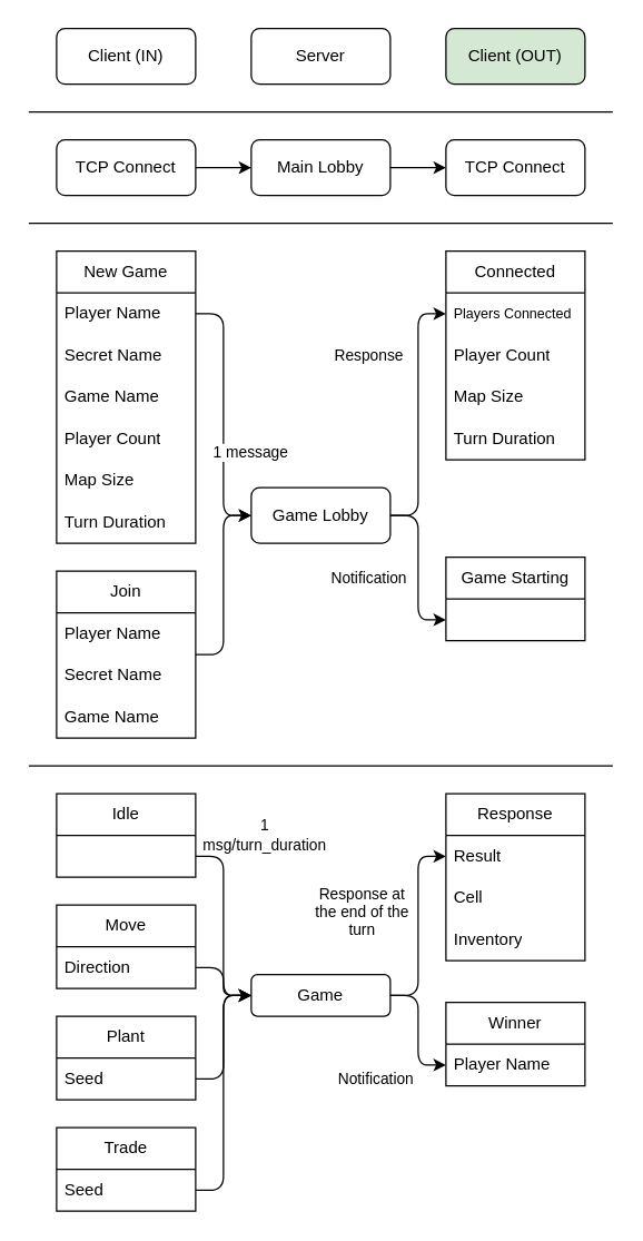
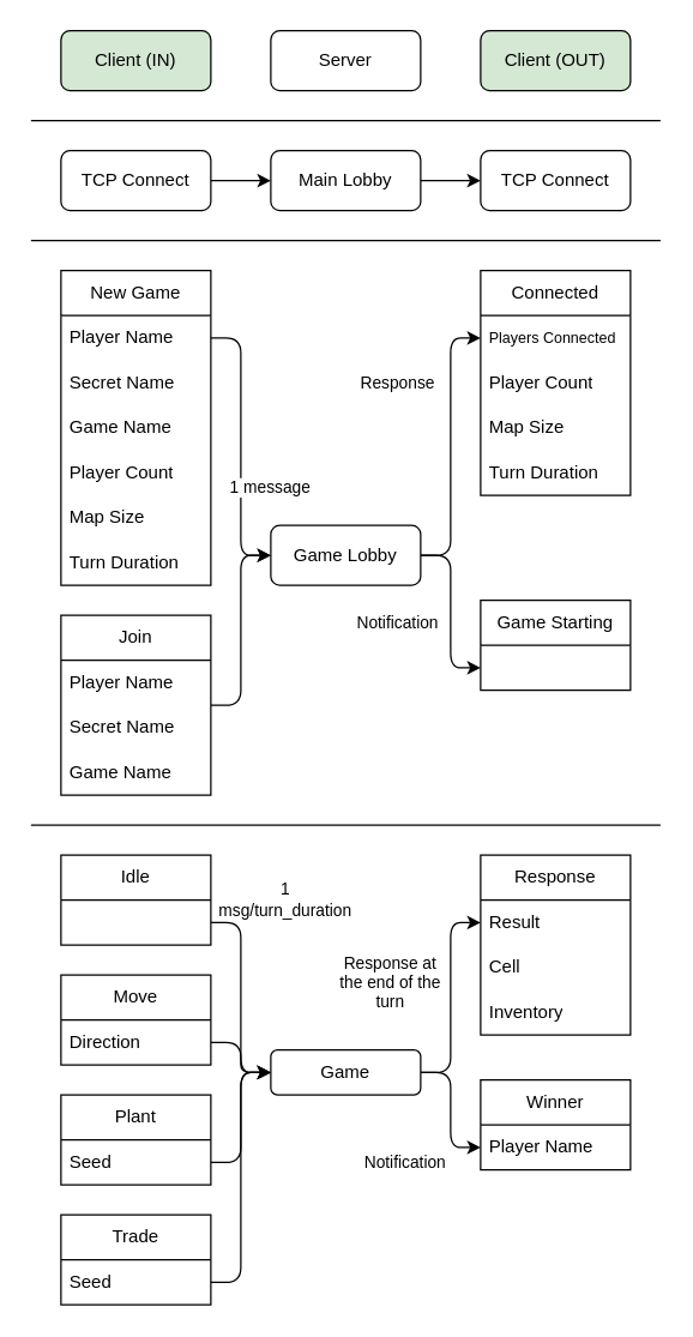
- <mxCell id="2" value="Client (IN)" style="rounded=1;whiteSpace=wrap;html=1;" vertex="1" parent="1"><mxGeometry x="40" y="20" width="100" height="40" as="geometry" /></mxCell>
+ <mxCell id="2" value="Client (IN)" style="rounded=1;whiteSpace=wrap;html=1;fillColor=#d5e8d4;" vertex="1" parent="1"><mxGeometry x="40" y="20" width="100" height="40" as="geometry" /></mxCell>
